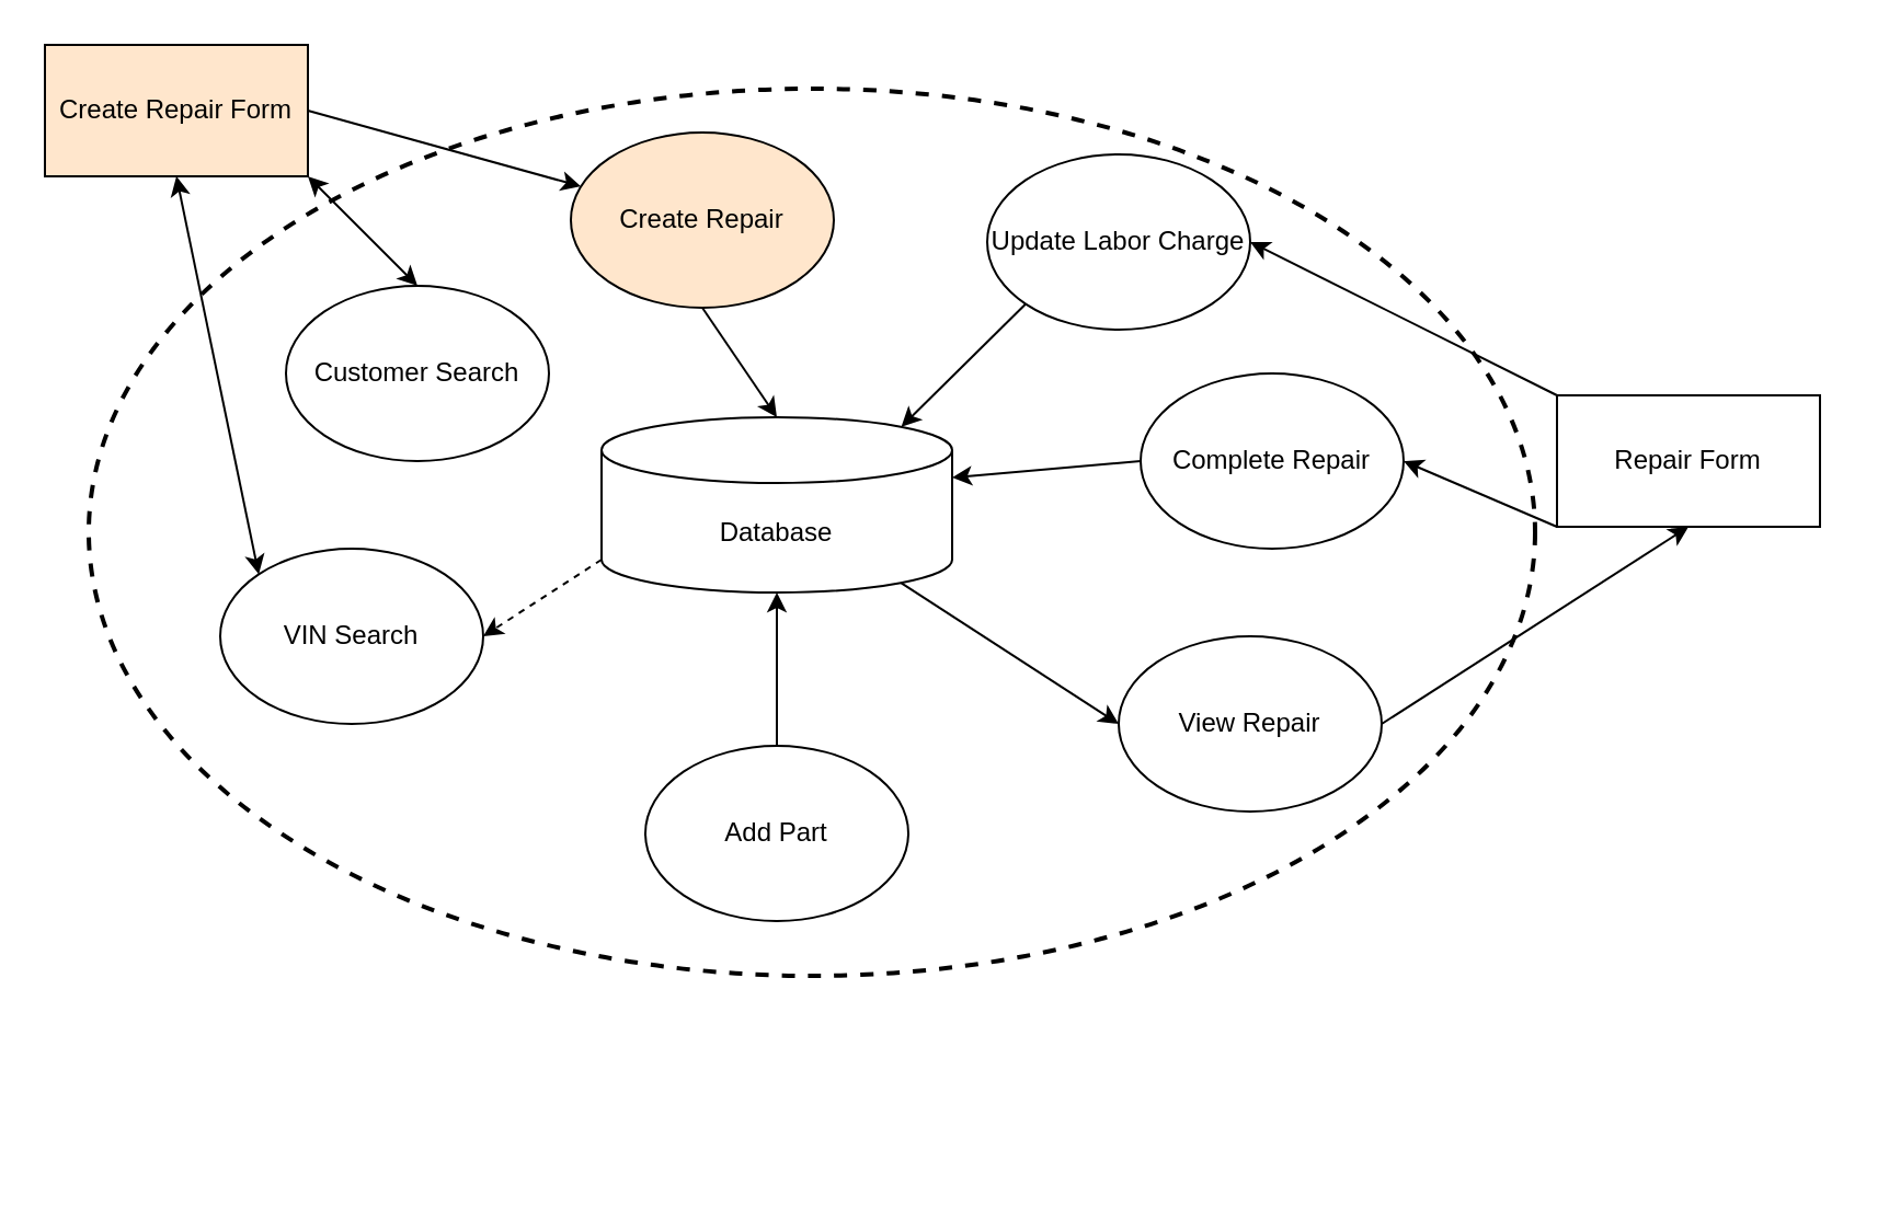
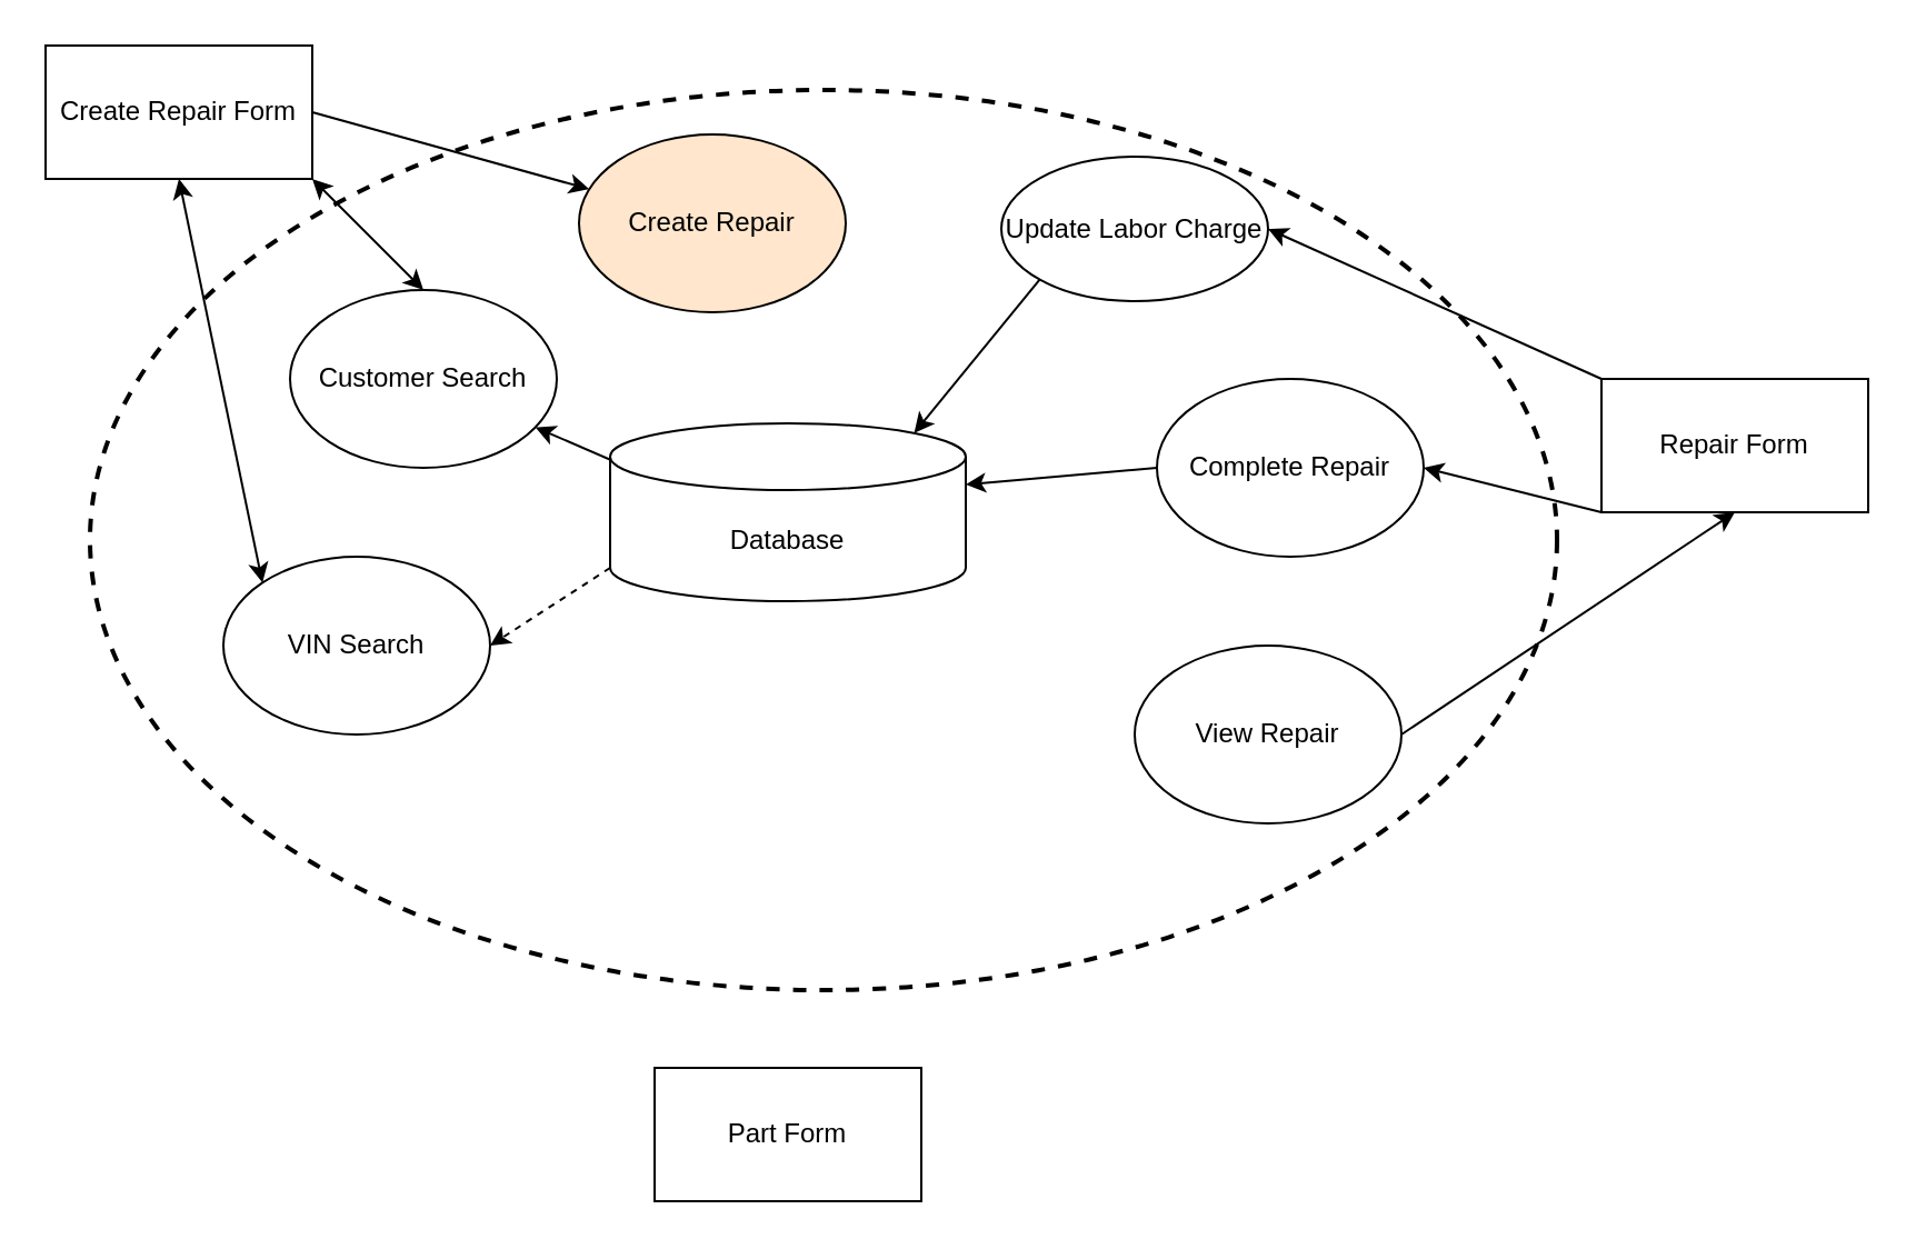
- <mxCell id="5" value="Create Repair Form" style="rounded=0;whiteSpace=wrap;html=1;fillColor=#ffe6cc;" parent="1" vertex="1"><mxGeometry x="20" y="20" width="120" height="60" as="geometry" /></mxCell>
+ <mxCell id="5" value="Create Repair Form" style="rounded=0;whiteSpace=wrap;html=1;" parent="1" vertex="1"><mxGeometry x="20" y="20" width="120" height="60" as="geometry" /></mxCell>
- <mxCell id="20" value="Update Labor Charge" style="ellipse;whiteSpace=wrap;html=1;" parent="1" vertex="1"><mxGeometry x="450" y="70" width="120" height="80" as="geometry" /></mxCell>
+ <mxCell id="20" value="Update Labor Charge" style="ellipse;whiteSpace=wrap;html=1;" parent="1" vertex="1"><mxGeometry x="450" y="70" width="120" height="65" as="geometry" /></mxCell>
- <mxCell id="10" style="edgeStyle=none;rounded=0;orthogonalLoop=1;jettySize=auto;html=1;exitX=0.5;exitY=1;exitDx=0;exitDy=0;entryX=0.5;entryY=0;entryDx=0;entryDy=0;entryPerimeter=0;startArrow=none;startFill=0;" parent="1" source="11" target="14" edge="1"><mxGeometry relative="1" as="geometry" /></mxCell>
- <mxCell id="8" value="Repair Form" style="rounded=0;whiteSpace=wrap;html=1;" parent="1" vertex="1"><mxGeometry x="710" y="180" width="120" height="60" as="geometry" /></mxCell>
+ <mxCell id="8" value="Repair Form" style="rounded=0;whiteSpace=wrap;html=1;" parent="1" vertex="1"><mxGeometry x="720" y="170" width="120" height="60" as="geometry" /></mxCell>
- <mxCell id="13" style="edgeStyle=none;rounded=0;orthogonalLoop=1;jettySize=auto;html=1;exitX=0.855;exitY=1;exitDx=0;exitDy=-4.35;exitPerimeter=0;entryX=0;entryY=0.5;entryDx=0;entryDy=0;startArrow=none;startFill=0;" parent="1" source="14" target="25" edge="1"><mxGeometry relative="1" as="geometry" /></mxCell>
+ <mxCell id="13" style="edgeStyle=none;rounded=0;orthogonalLoop=1;jettySize=auto;html=1;exitX=0.855;exitY=1;exitDx=0;exitDy=-4.35;exitPerimeter=0;startArrow=none;startFill=0;" parent="1" source="14" target="16" edge="1"><mxGeometry relative="1" as="geometry" /></mxCell>
- <mxCell id="22" style="edgeStyle=none;rounded=0;orthogonalLoop=1;jettySize=auto;html=1;exitX=0.5;exitY=0;exitDx=0;exitDy=0;entryX=0.5;entryY=1;entryDx=0;entryDy=0;entryPerimeter=0;startArrow=none;startFill=0;" parent="1" source="23" target="14" edge="1"><mxGeometry relative="1" as="geometry" /></mxCell>
- <mxCell id="23" value="Add Part" style="ellipse;whiteSpace=wrap;html=1;" parent="1" vertex="1"><mxGeometry x="294" y="340" width="120" height="80" as="geometry" /></mxCell>
+ <mxCell id="21" value="Part Form" style="rounded=0;whiteSpace=wrap;html=1;" parent="1" vertex="1"><mxGeometry x="294" y="480" width="120" height="60" as="geometry" /></mxCell>
